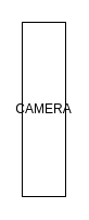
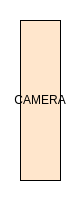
- <mxCell id="2" value="CAMERA" style="rounded=0;whiteSpace=wrap;html=1;" vertex="1" parent="1"><mxGeometry x="20" y="20" width="40" height="160" as="geometry" /></mxCell>
+ <mxCell id="2" value="CAMERA" style="rounded=0;whiteSpace=wrap;html=1;fillColor=#ffe6cc;" vertex="1" parent="1"><mxGeometry x="20" y="20" width="40" height="160" as="geometry" /></mxCell>
